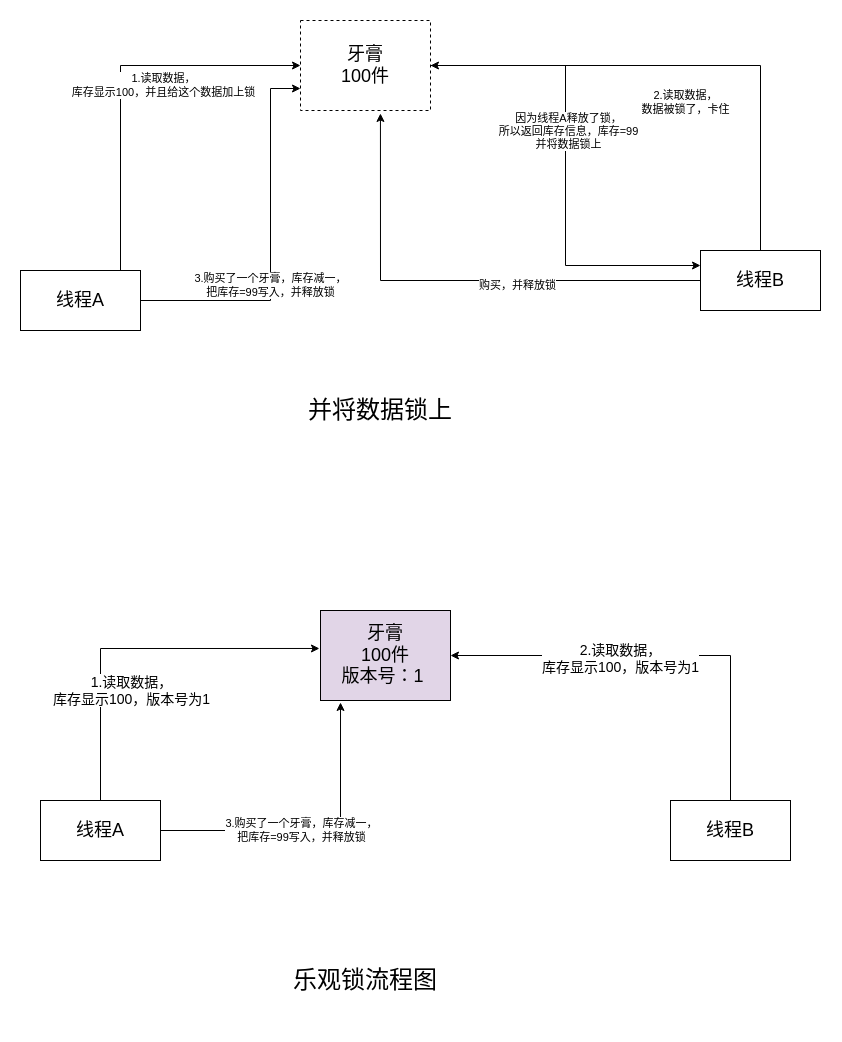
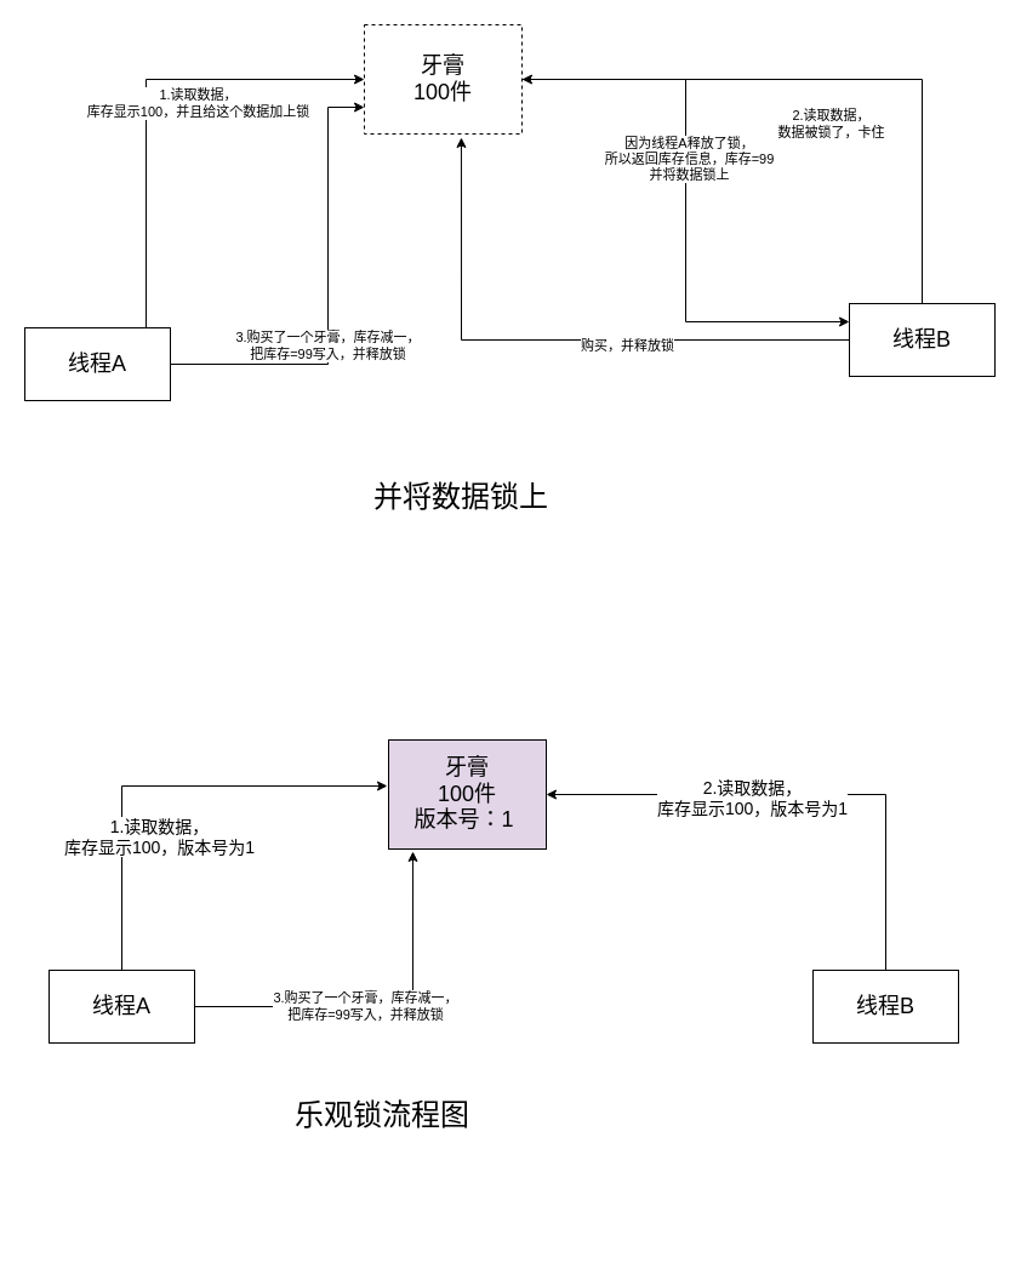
- <mxCell id="16" value="&lt;font style=&quot;font-size: 24px&quot;&gt;乐观锁流程图&lt;/font&gt;" style="text;html=1;strokeColor=none;fillColor=none;align=center;verticalAlign=middle;whiteSpace=wrap;rounded=0;" vertex="1" parent="1"><mxGeometry x="175" y="940" width="380" height="80" as="geometry" /></mxCell>
+ <mxCell id="16" value="&lt;font style=&quot;font-size: 24px&quot;&gt;乐观锁流程图&lt;/font&gt;" style="text;html=1;strokeColor=none;fillColor=none;align=center;verticalAlign=middle;whiteSpace=wrap;rounded=0;" vertex="1" parent="1"><mxGeometry x="125" y="880" width="380" height="80" as="geometry" /></mxCell>
